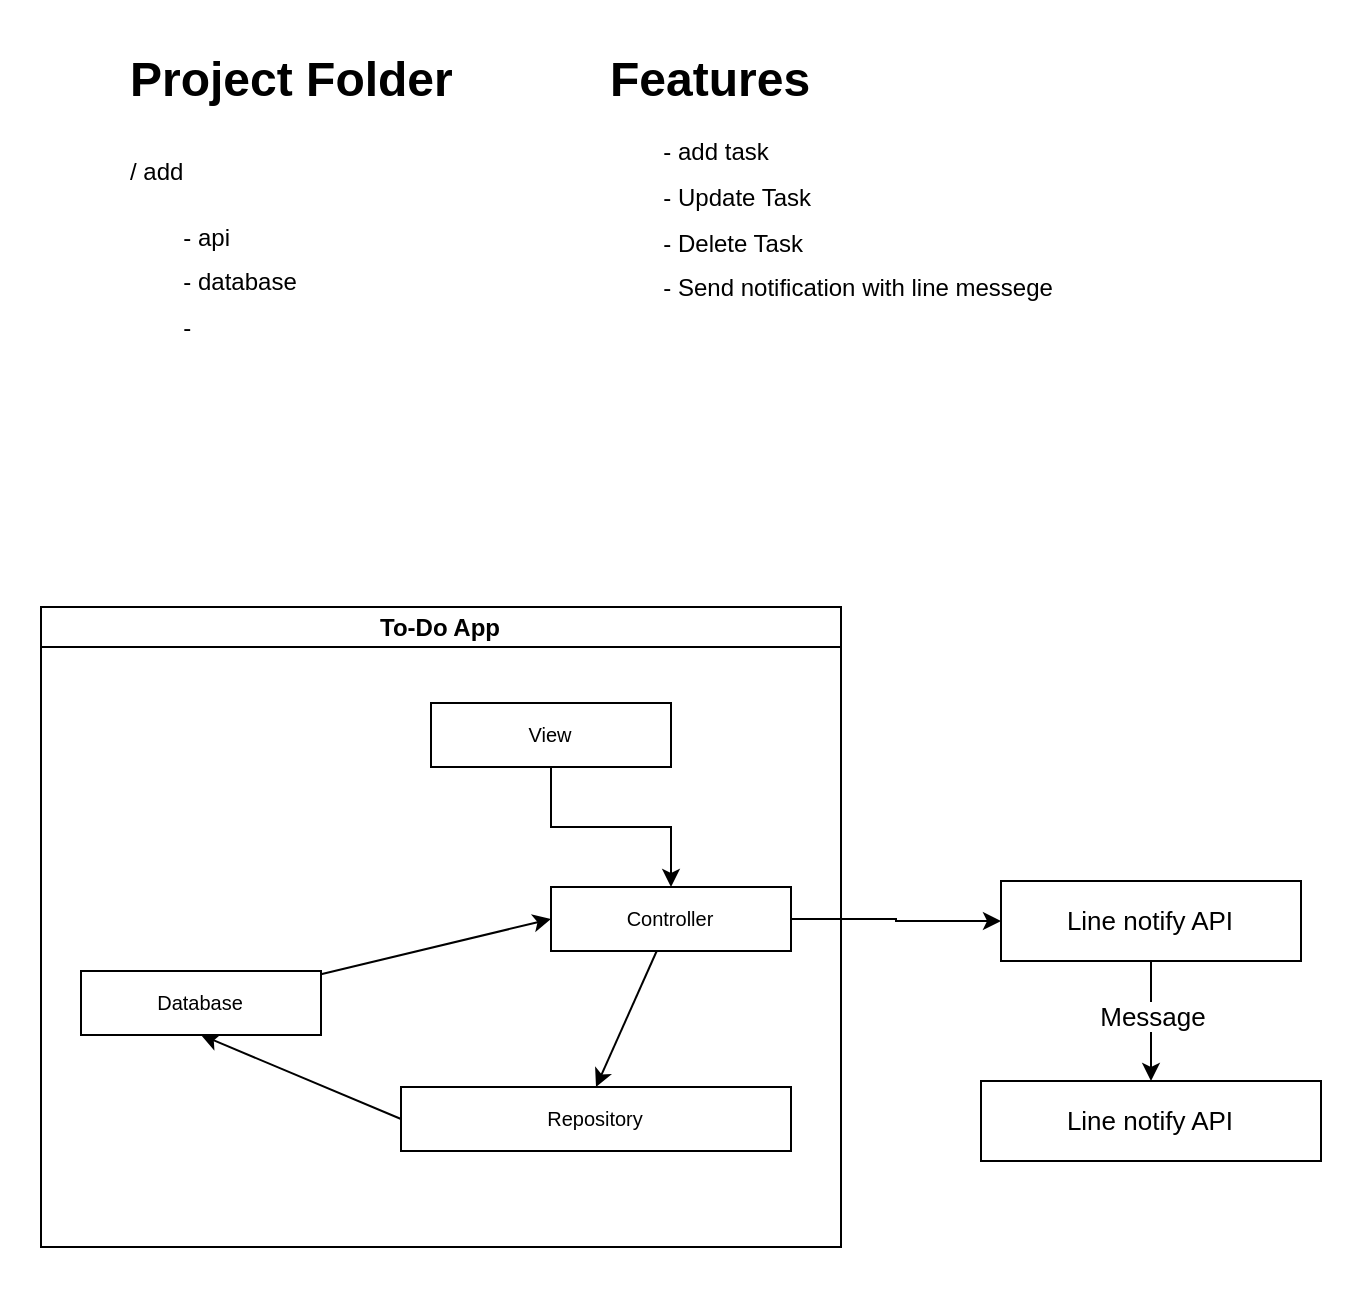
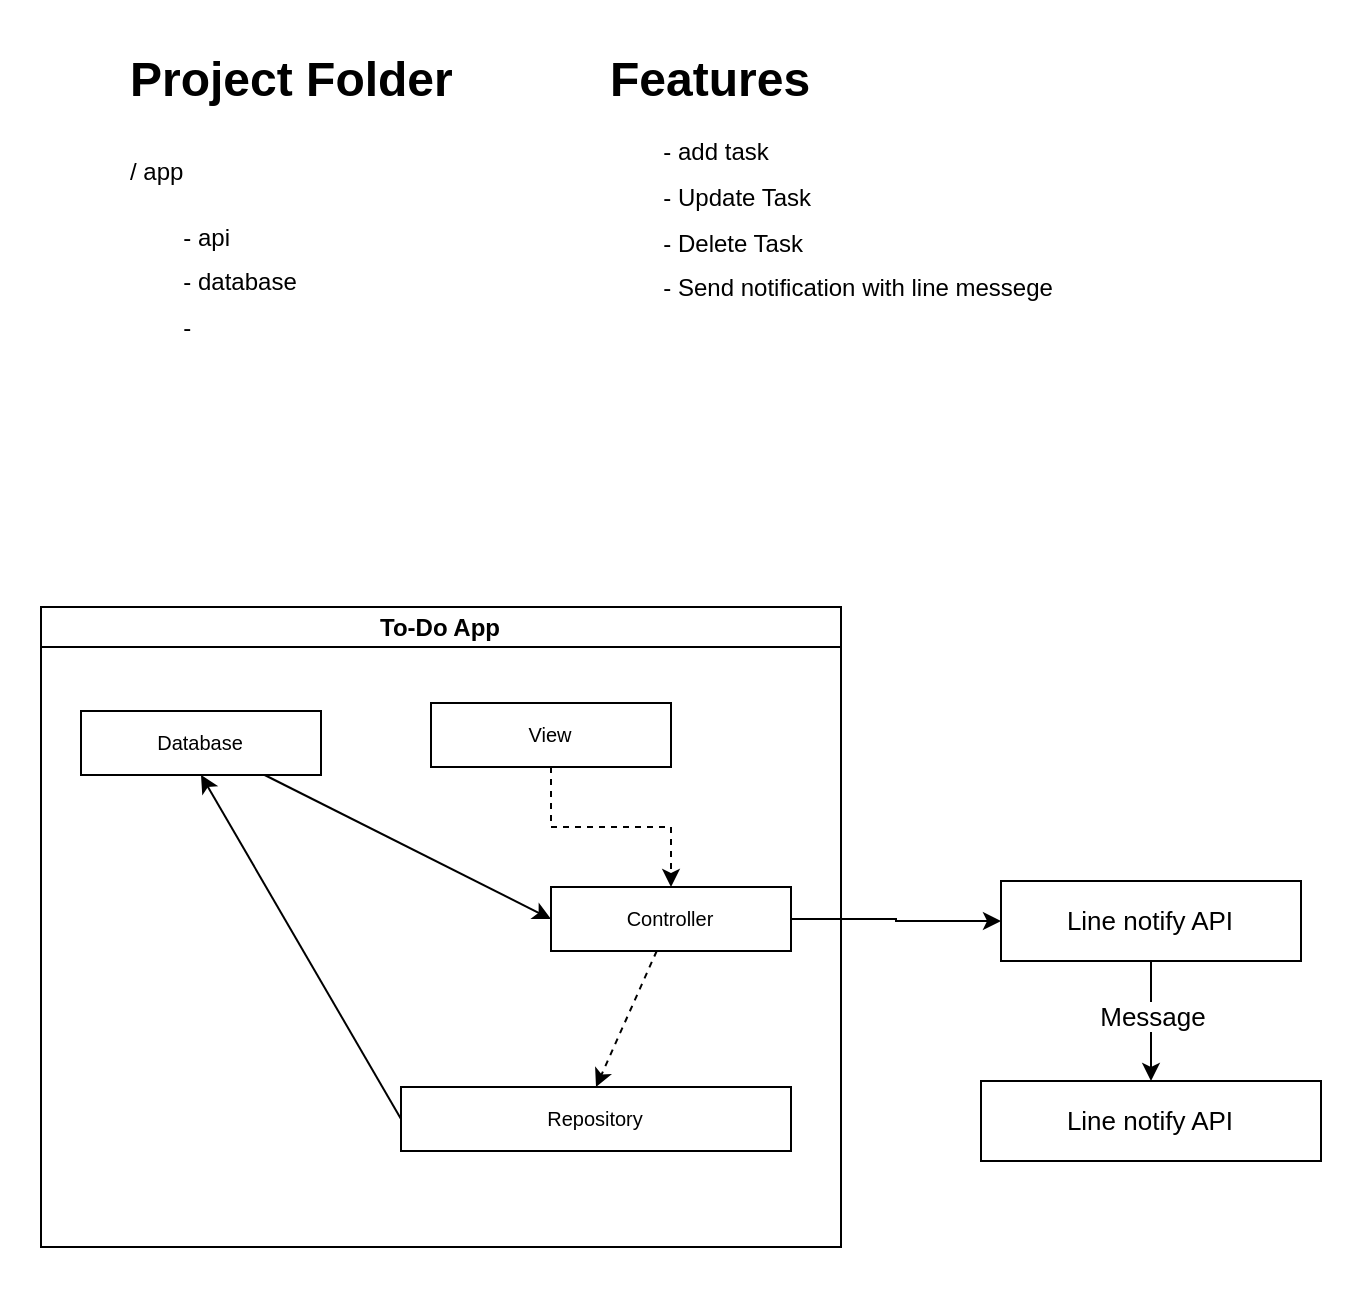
- <mxCell id="11" value="&lt;h1&gt;&lt;span style=&quot;background-color: initial;&quot;&gt;Project Folder&lt;/span&gt;&lt;/h1&gt;&lt;h1 style=&quot;line-height: 90%;&quot;&gt;&lt;span style=&quot;background-color: initial; font-size: 12px; font-weight: normal;&quot;&gt;/ add&amp;nbsp;&lt;/span&gt;&lt;br&gt;&lt;/h1&gt;&lt;p style=&quot;line-height: 90%;&quot;&gt;&lt;span style=&quot;white-space: pre;&quot;&gt;&#09;&lt;/span&gt;- api&lt;br&gt;&lt;/p&gt;&lt;p style=&quot;line-height: 90%;&quot;&gt;&lt;span style=&quot;white-space: pre;&quot;&gt;&#09;&lt;/span&gt;- database&lt;br&gt;&lt;/p&gt;&lt;p style=&quot;line-height: 90%;&quot;&gt;&lt;span style=&quot;white-space: pre;&quot;&gt;&#09;&lt;/span&gt;-&lt;br&gt;&lt;/p&gt;" style="text;html=1;strokeColor=none;fillColor=none;spacing=5;spacingTop=-20;whiteSpace=wrap;overflow=hidden;rounded=0;" vertex="1" parent="1"><mxGeometry x="60" y="20" width="190" height="230" as="geometry" /></mxCell>
+ <mxCell id="11" value="&lt;h1&gt;&lt;span style=&quot;background-color: initial;&quot;&gt;Project Folder&lt;/span&gt;&lt;/h1&gt;&lt;h1 style=&quot;line-height: 90%;&quot;&gt;&lt;span style=&quot;background-color: initial; font-size: 12px; font-weight: normal;&quot;&gt;/ app&amp;nbsp;&lt;/span&gt;&lt;br&gt;&lt;/h1&gt;&lt;p style=&quot;line-height: 90%;&quot;&gt;&lt;span style=&quot;white-space: pre;&quot;&gt;&#09;&lt;/span&gt;- api&lt;br&gt;&lt;/p&gt;&lt;p style=&quot;line-height: 90%;&quot;&gt;&lt;span style=&quot;white-space: pre;&quot;&gt;&#09;&lt;/span&gt;- database&lt;br&gt;&lt;/p&gt;&lt;p style=&quot;line-height: 90%;&quot;&gt;&lt;span style=&quot;white-space: pre;&quot;&gt;&#09;&lt;/span&gt;-&lt;br&gt;&lt;/p&gt;" style="text;html=1;strokeColor=none;fillColor=none;spacing=5;spacingTop=-20;whiteSpace=wrap;overflow=hidden;rounded=0;" vertex="1" parent="1"><mxGeometry x="60" y="20" width="190" height="230" as="geometry" /></mxCell>
- <mxCell id="3" style="edgeStyle=orthogonalEdgeStyle;rounded=0;orthogonalLoop=1;jettySize=auto;html=1;entryX=0.5;entryY=0;entryDx=0;entryDy=0;" edge="1" parent="2" source="4" target="6"><mxGeometry relative="1" as="geometry" /></mxCell>
+ <mxCell id="3" style="edgeStyle=orthogonalEdgeStyle;rounded=0;orthogonalLoop=1;jettySize=auto;html=1;entryX=0.5;entryY=0;entryDx=0;entryDy=0;dashed=1;" edge="1" parent="2" source="4" target="6"><mxGeometry relative="1" as="geometry" /></mxCell>
- <mxCell id="10" value="Database" style="rounded=0;whiteSpace=wrap;html=1;fontSize=10;" vertex="1" parent="2"><mxGeometry x="20" y="182" width="120" height="32" as="geometry" /></mxCell>
+ <mxCell id="10" value="Database" style="rounded=0;whiteSpace=wrap;html=1;fontSize=10;" vertex="1" parent="2"><mxGeometry x="20" y="52" width="120" height="32" as="geometry" /></mxCell>
- <mxCell id="5" style="rounded=0;orthogonalLoop=1;jettySize=auto;html=1;entryX=0.5;entryY=0;entryDx=0;entryDy=0;" edge="1" parent="2" source="6" target="7"><mxGeometry relative="1" as="geometry" /></mxCell>
+ <mxCell id="5" style="rounded=0;orthogonalLoop=1;jettySize=auto;html=1;entryX=0.5;entryY=0;entryDx=0;entryDy=0;dashed=1;" edge="1" parent="2" source="6" target="7"><mxGeometry relative="1" as="geometry" /></mxCell>
